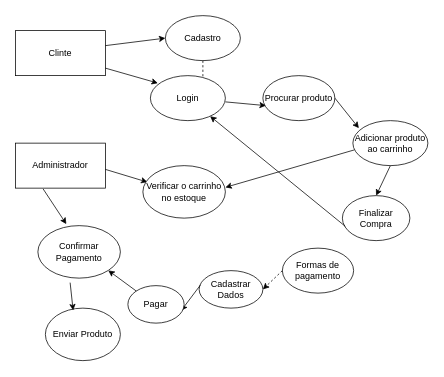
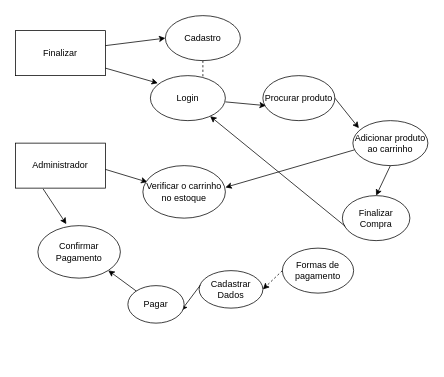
- <mxCell id="2" value="Clinte" style="rounded=0;whiteSpace=wrap;html=1;" vertex="1" parent="1"><mxGeometry x="20" y="40" width="120" height="60" as="geometry" /></mxCell>
+ <mxCell id="2" value="Finalizar" style="rounded=0;whiteSpace=wrap;html=1;" vertex="1" parent="1"><mxGeometry x="20" y="40" width="120" height="60" as="geometry" /></mxCell>
- <mxCell id="28" value="" style="endArrow=classic;html=1;rounded=0;entryX=0.37;entryY=0.043;entryDx=0;entryDy=0;entryPerimeter=0;exitX=0.391;exitY=1.086;exitDx=0;exitDy=0;exitPerimeter=0;" edge="1" parent="1" source="24" target="27"><mxGeometry width="50" height="50" relative="1" as="geometry"><mxPoint x="80" y="370" as="sourcePoint" /><mxPoint x="111" y="417" as="targetPoint" /></mxGeometry></mxCell>
- <mxCell id="27" value="Enviar Produto" style="ellipse;whiteSpace=wrap;html=1;" vertex="1" parent="1"><mxGeometry x="60" y="410" width="100" height="70" as="geometry" /></mxCell>
